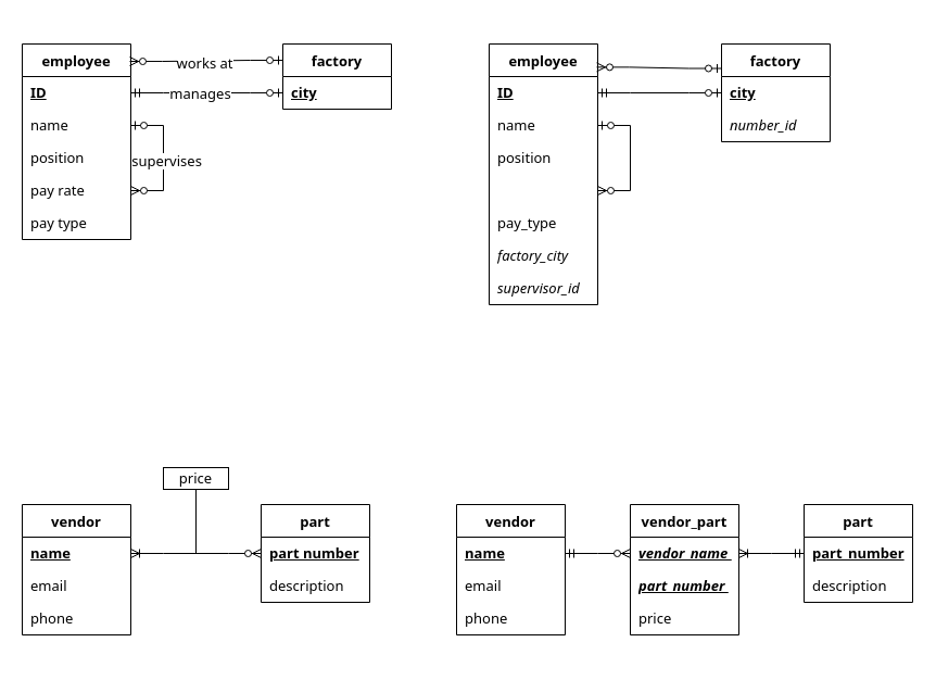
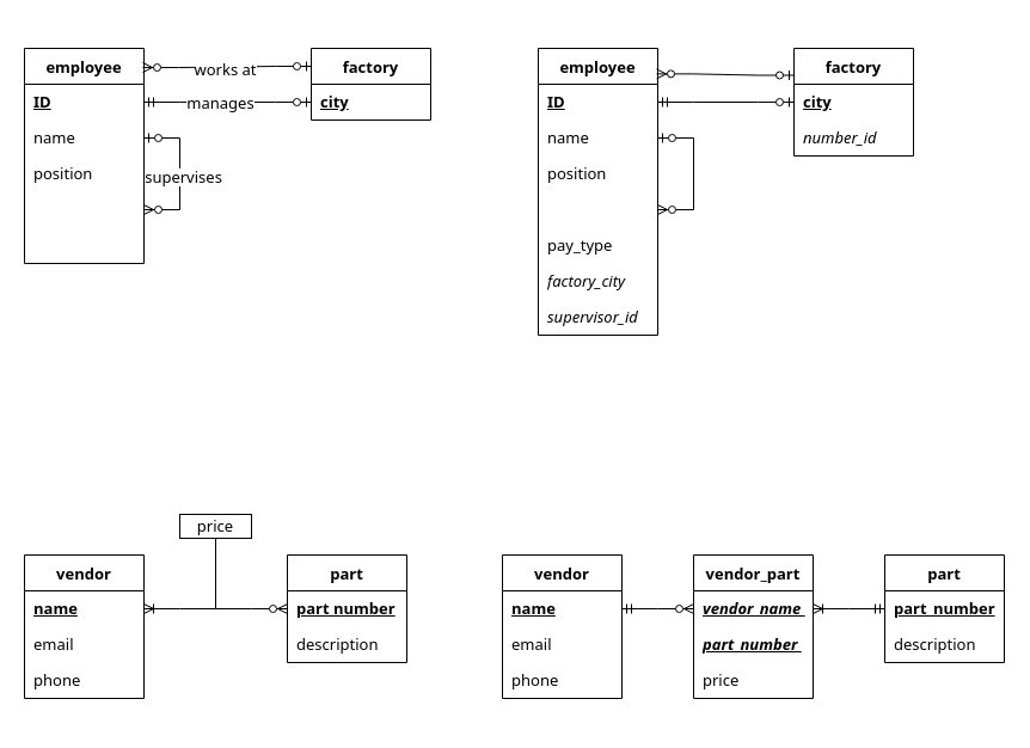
- <mxCell id="11" value="pay rate" style="shape=partialRectangle;html=1;whiteSpace=wrap;connectable=0;fillColor=none;top=0;left=0;bottom=0;right=0;align=left;spacingLeft=6;overflow=hidden;pointerEvents=1;fontColor=default;strokeColor=default;fontFamily=Noto Sans;fontSource=https%3A%2F%2Ffonts.googleapis.com%2Fcss%3Ffamily%3DNoto%2BSans;fontSize=13;" parent="10" vertex="1"><mxGeometry width="100" height="30" as="geometry"><mxRectangle width="100" height="30" as="alternateBounds" /></mxGeometry></mxCell>
- <mxCell id="13" value="pay type" style="shape=partialRectangle;html=1;whiteSpace=wrap;connectable=0;fillColor=none;top=0;left=0;bottom=0;right=0;align=left;spacingLeft=6;overflow=hidden;pointerEvents=1;fontColor=default;strokeColor=default;fontFamily=Noto Sans;fontSource=https%3A%2F%2Ffonts.googleapis.com%2Fcss%3Ffamily%3DNoto%2BSans;fontSize=13;" parent="12" vertex="1"><mxGeometry width="100" height="30" as="geometry"><mxRectangle width="100" height="30" as="alternateBounds" /></mxGeometry></mxCell>
